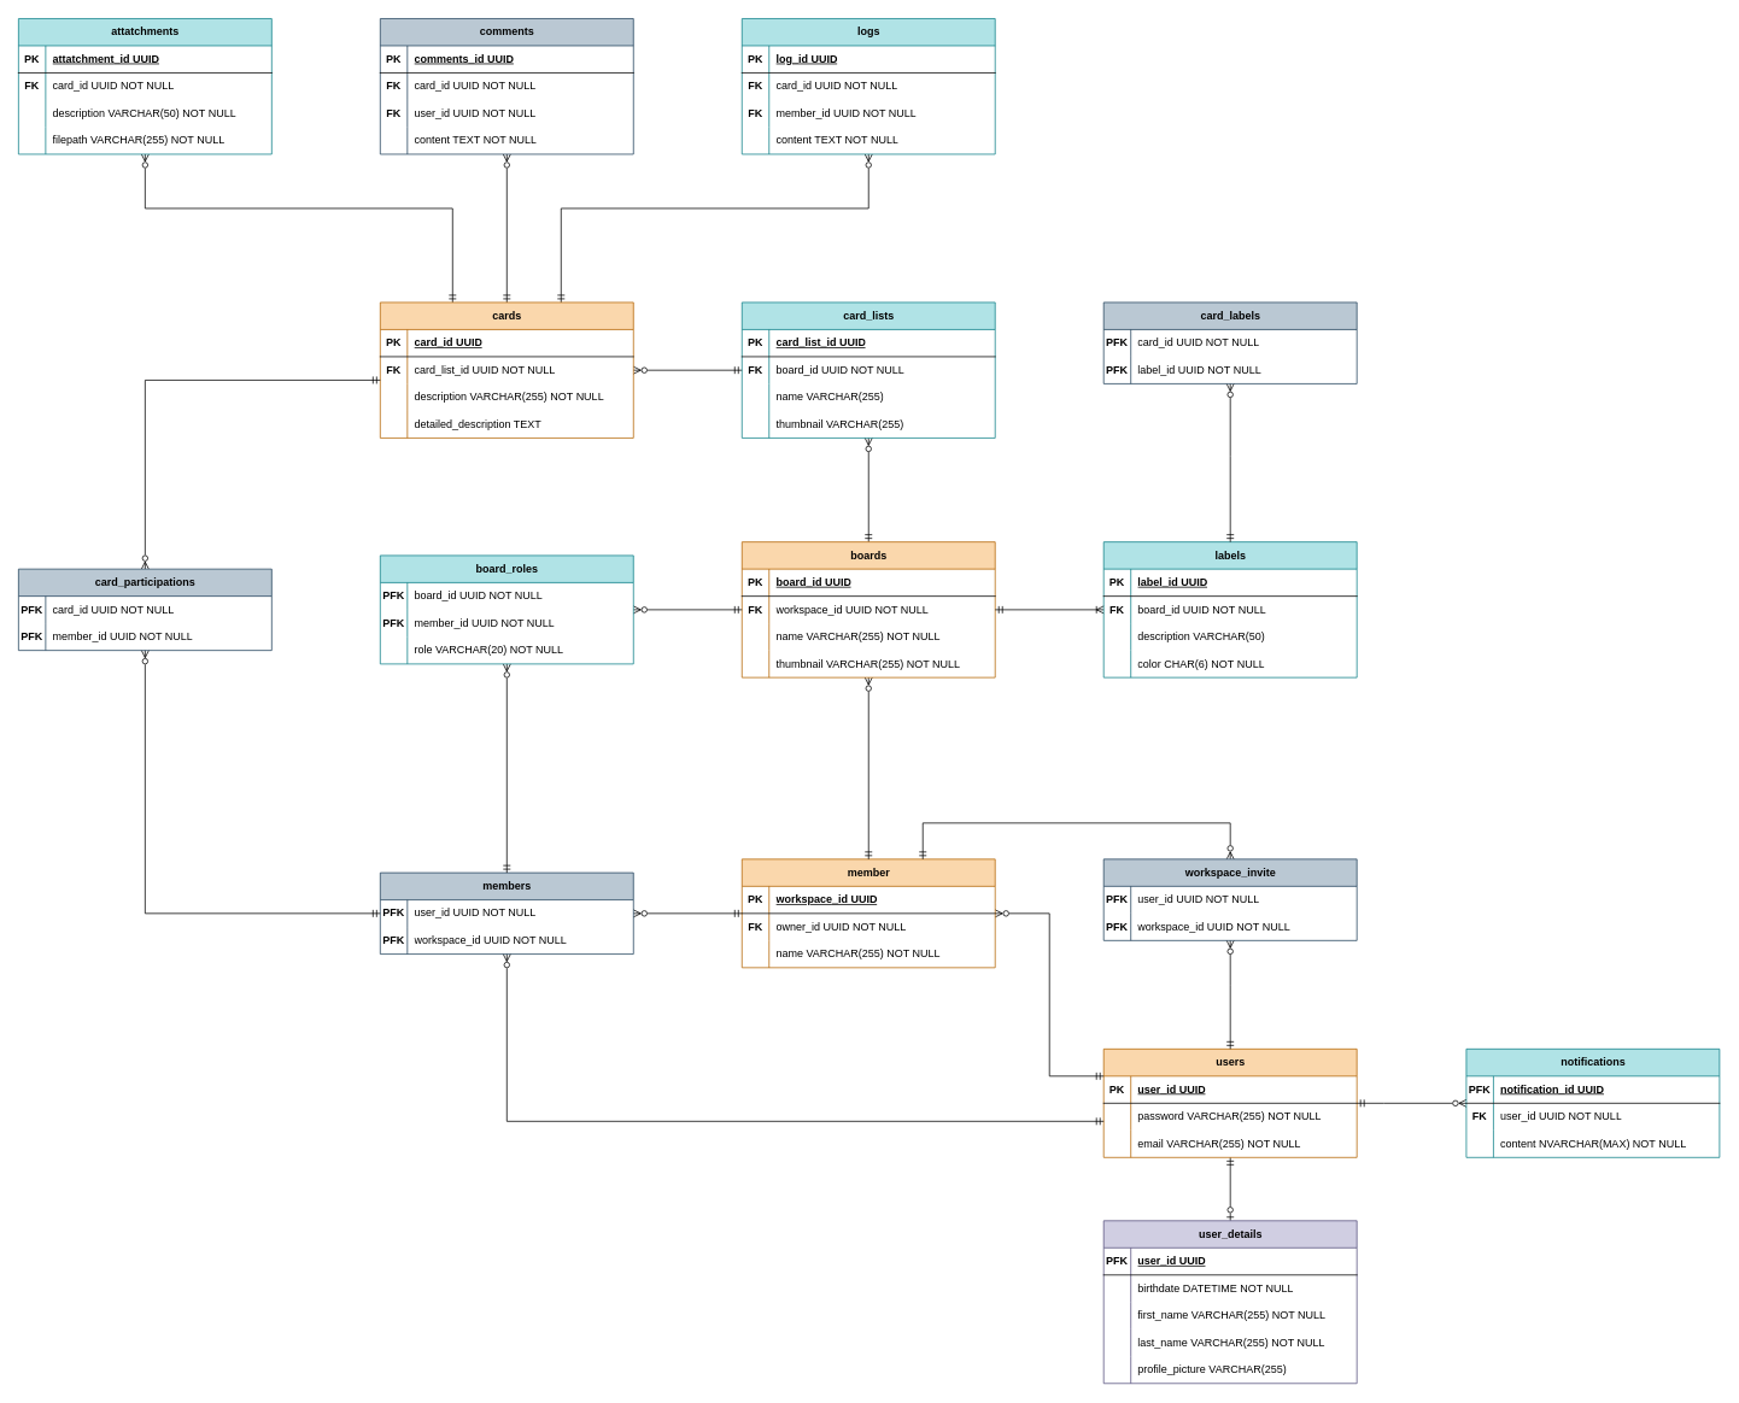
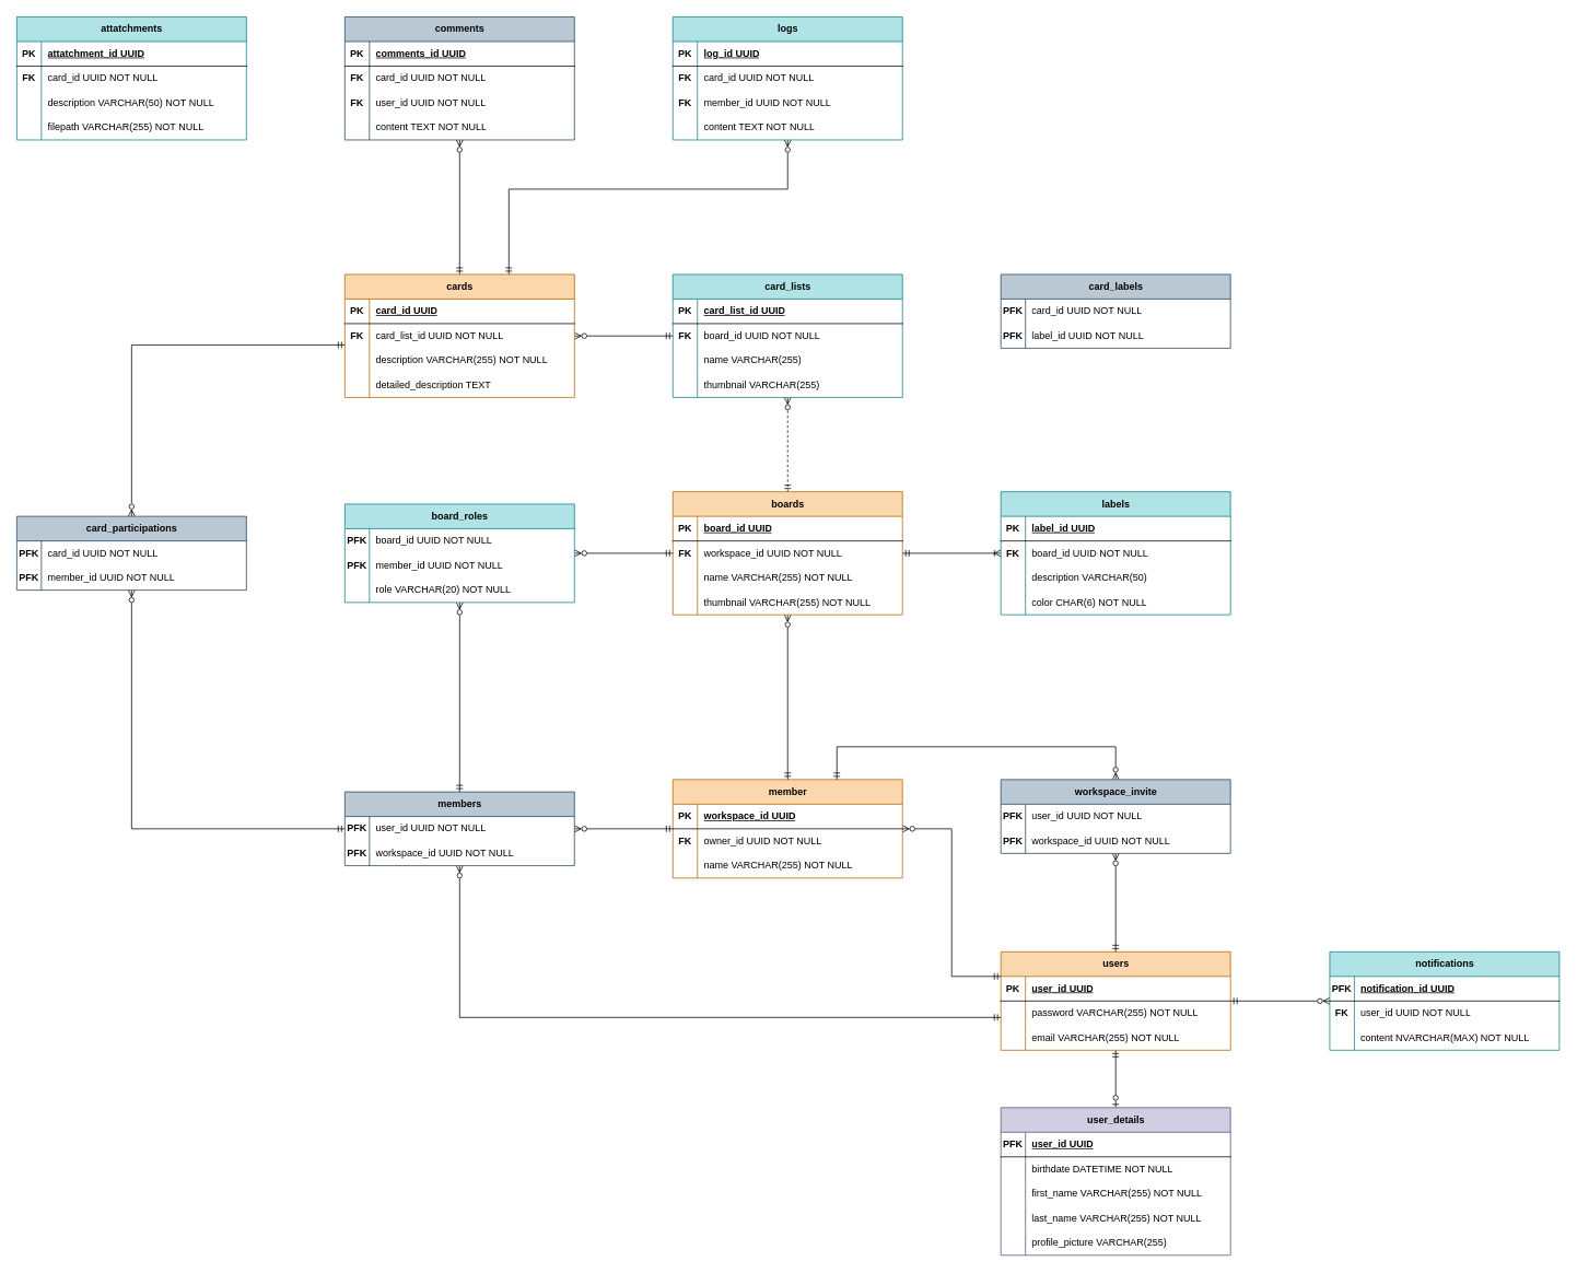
- <mxCell id="95" style="edgeStyle=orthogonalEdgeStyle;rounded=0;orthogonalLoop=1;jettySize=auto;html=1;endArrow=ERzeroToMany;endFill=0;startArrow=ERmandOne;startFill=0;" parent="1" source="96" target="144" edge="1"><mxGeometry relative="1" as="geometry"><Array as="points"><mxPoint x="500" y="230" /><mxPoint x="160" y="230" /></Array></mxGeometry></mxCell>
- <mxCell id="157" style="edgeStyle=orthogonalEdgeStyle;rounded=0;orthogonalLoop=1;jettySize=auto;html=1;endArrow=ERmandOne;endFill=0;startArrow=ERzeroToMany;startFill=0;" parent="1" source="158" target="66" edge="1"><mxGeometry relative="1" as="geometry"><Array as="points"><mxPoint x="1360" y="504" /><mxPoint x="1360" y="504" /></Array></mxGeometry></mxCell>
- <mxCell id="50" style="edgeStyle=orthogonalEdgeStyle;rounded=0;orthogonalLoop=1;jettySize=auto;html=1;endArrow=ERzeroToMany;endFill=0;startArrow=ERmandOne;startFill=0;" parent="1" source="52" target="80" edge="1"><mxGeometry relative="1" as="geometry" /></mxCell>
+ <mxCell id="50" style="edgeStyle=orthogonalEdgeStyle;rounded=0;orthogonalLoop=1;jettySize=auto;html=1;endArrow=ERzeroToMany;endFill=0;startArrow=ERmandOne;startFill=0;dashed=1;" parent="1" source="52" target="80" edge="1"><mxGeometry relative="1" as="geometry" /></mxCell>
